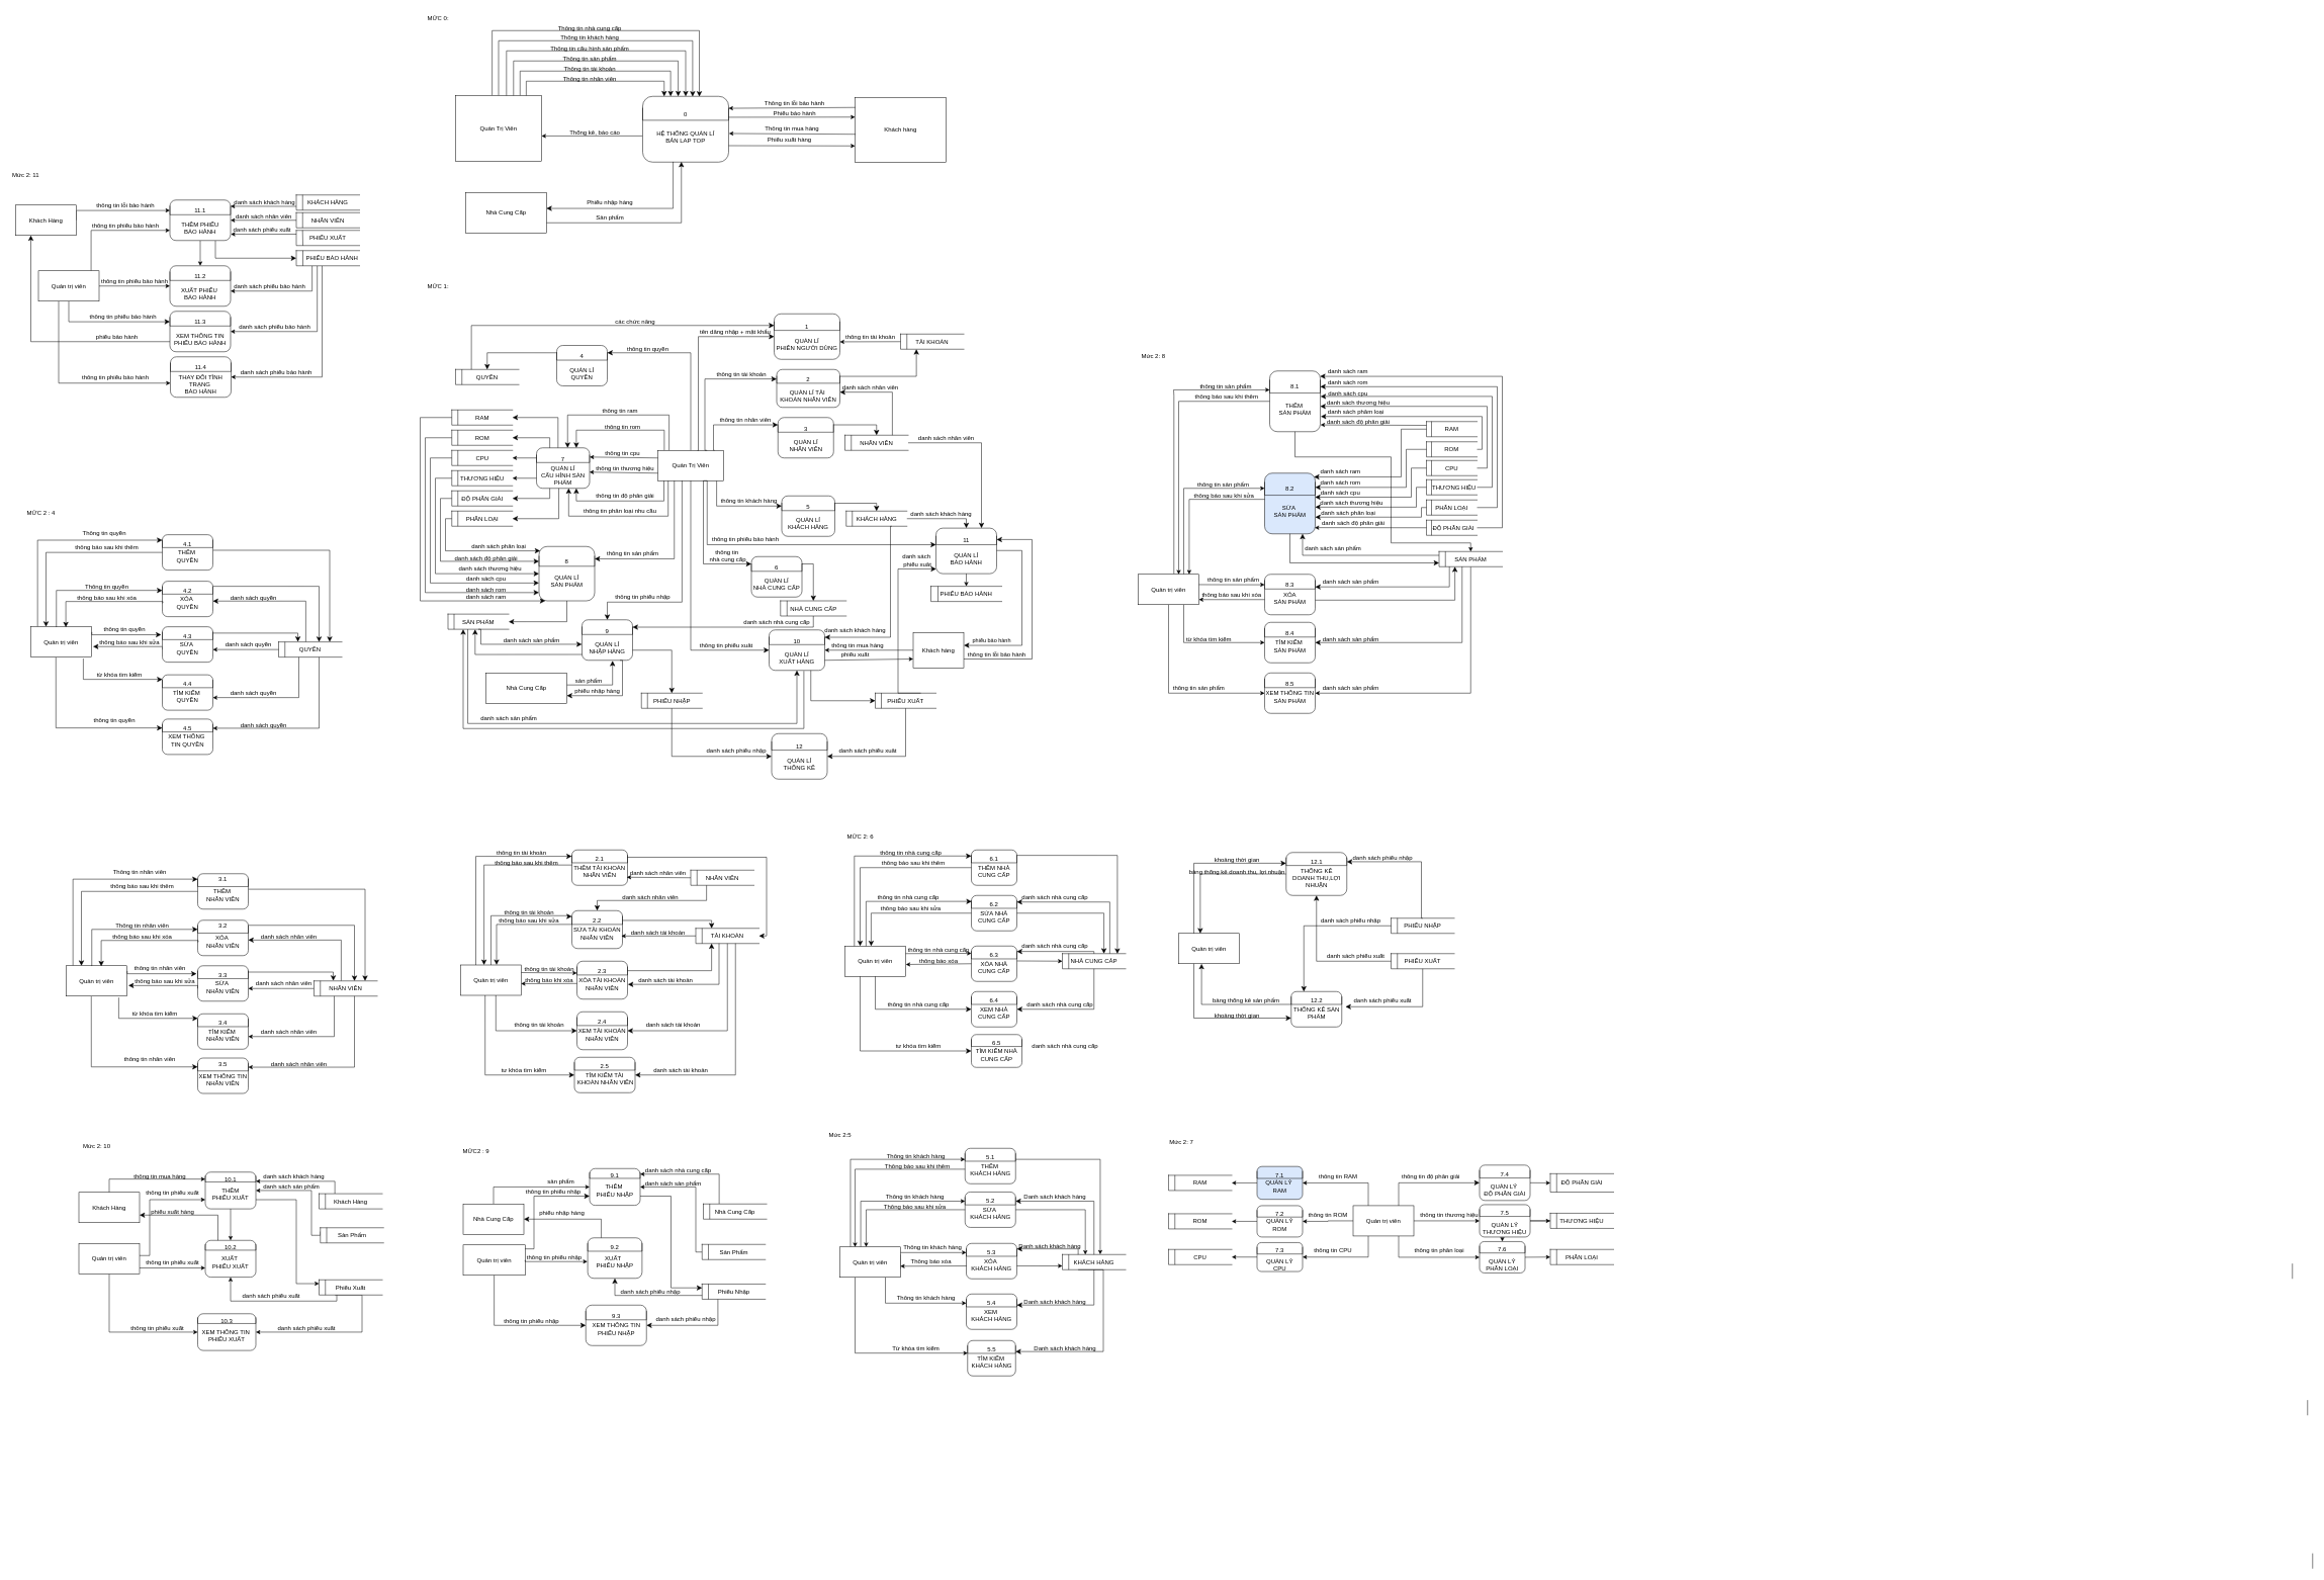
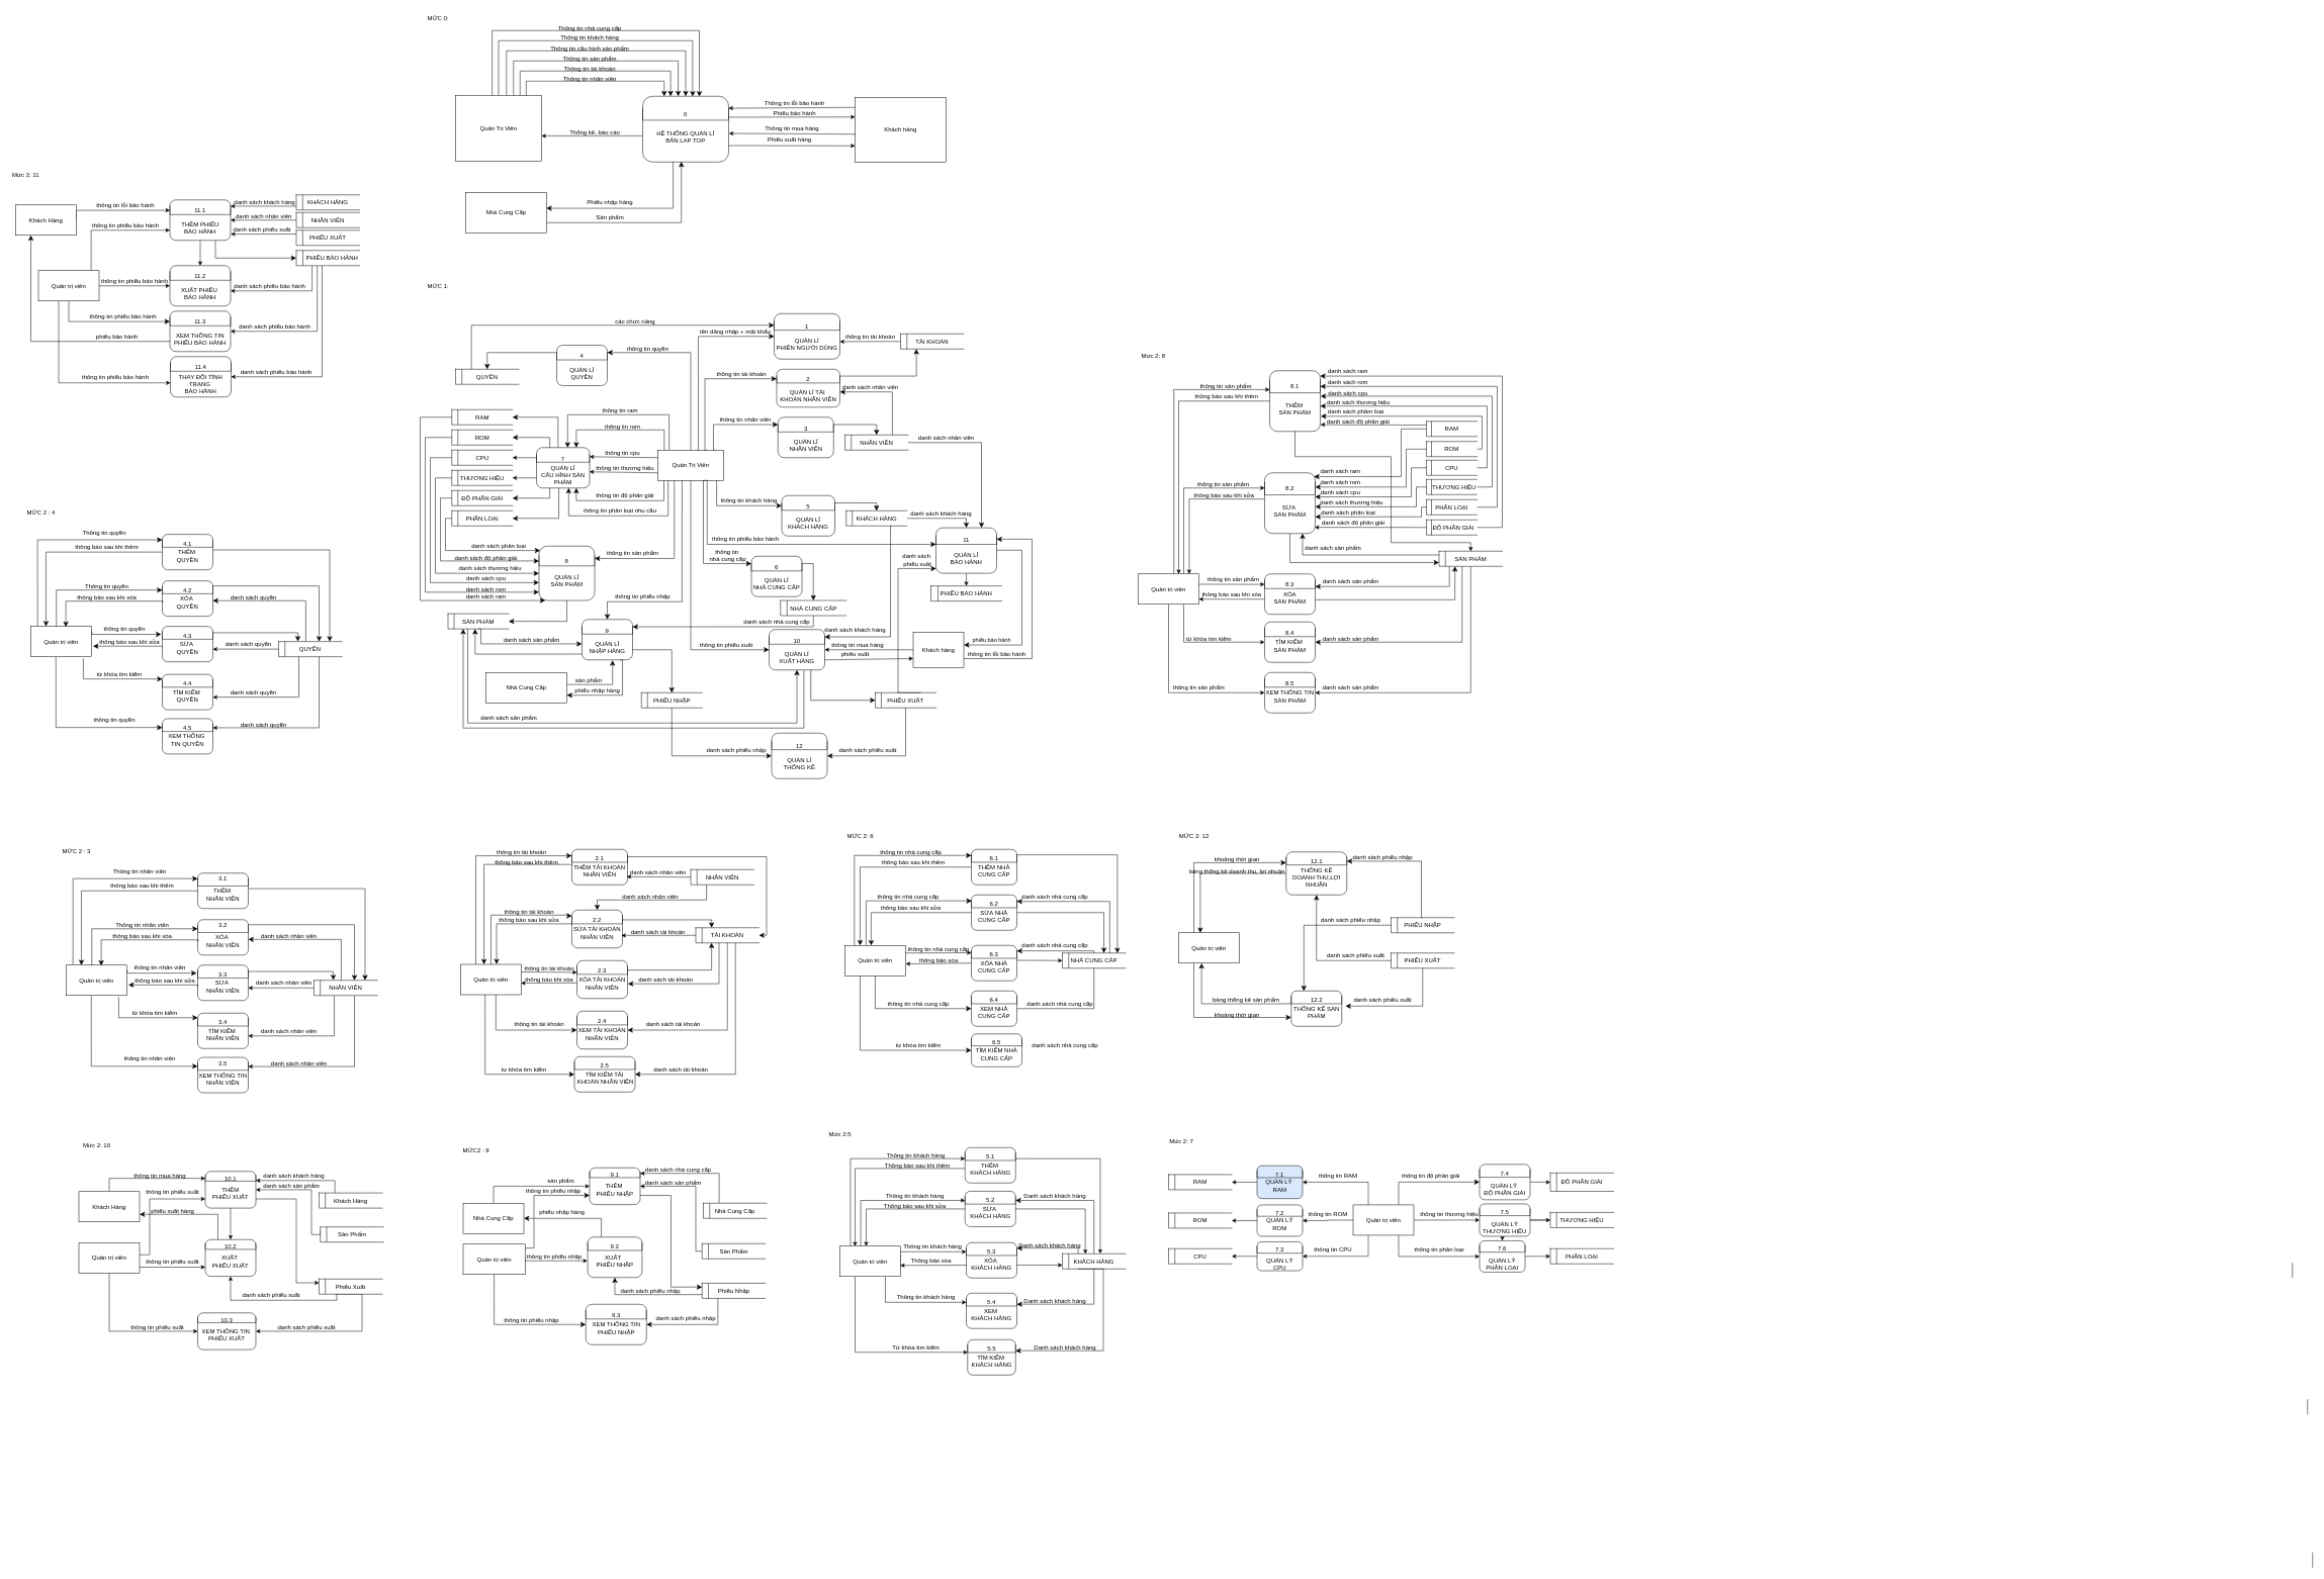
- <mxCell id="598" value="&lt;div&gt;&lt;br&gt;&lt;/div&gt;&lt;div&gt;&lt;br&gt;&lt;/div&gt;&lt;div&gt;SỬA&amp;nbsp;&lt;/div&gt;&lt;div&gt;SẢN PHẨM&lt;/div&gt;" style="rounded=1;whiteSpace=wrap;html=1;movable=0;resizable=0;rotatable=0;deletable=0;editable=0;locked=1;connectable=0;fillColor=#dae8fc;" vertex="1" parent="597"><mxGeometry width="100" height="120" as="geometry" /></mxCell>
+ <mxCell id="598" value="&lt;div&gt;&lt;br&gt;&lt;/div&gt;&lt;div&gt;&lt;br&gt;&lt;/div&gt;&lt;div&gt;SỬA&amp;nbsp;&lt;/div&gt;&lt;div&gt;SẢN PHẨM&lt;/div&gt;" style="rounded=1;whiteSpace=wrap;html=1;movable=0;resizable=0;rotatable=0;deletable=0;editable=0;locked=1;connectable=0;" vertex="1" parent="597"><mxGeometry width="100" height="120" as="geometry" /></mxCell>
+ <mxCell id="298" value="MỨC 2: 12" style="text;html=1;align=center;verticalAlign=middle;resizable=0;points=[];autosize=1;strokeColor=none;fillColor=none;" vertex="1" parent="1"><mxGeometry x="2320" y="1638" width="80" height="30" as="geometry" /></mxCell>
+ <mxCell id="483" value="MỨC 2 : 3" style="text;html=1;align=center;verticalAlign=middle;resizable=0;points=[];autosize=1;strokeColor=none;fillColor=none;movable=0;rotatable=0;deletable=0;editable=0;locked=1;connectable=0;" vertex="1" parent="1"><mxGeometry x="110" y="1669" width="80" height="30" as="geometry" /></mxCell>
- <mxCell id="295" value="" style="edgeStyle=segmentEdgeStyle;endArrow=classic;html=1;curved=0;rounded=0;endSize=8;startSize=8;exitX=0.5;exitY=1;exitDx=0;exitDy=0;entryX=1;entryY=0.5;entryDx=0;entryDy=0;movable=0;resizable=0;rotatable=0;deletable=0;editable=0;locked=1;connectable=0;" edge="1" parent="1" source="270" target="262"><mxGeometry width="50" height="50" relative="1" as="geometry"><mxPoint x="2250" y="2030" as="sourcePoint" /><mxPoint x="2300" y="1980" as="targetPoint" /><Array as="points"><mxPoint x="2162" y="1995" /></Array></mxGeometry></mxCell>
+ <mxCell id="295" value="" style="edgeStyle=segmentEdgeStyle;endArrow=none;html=1;curved=0;rounded=0;endSize=8;startSize=8;exitX=0.5;exitY=1;exitDx=0;exitDy=0;entryX=1;entryY=0.5;entryDx=0;entryDy=0;movable=0;resizable=0;rotatable=0;deletable=0;editable=0;locked=1;connectable=0;" edge="1" parent="1" source="270" target="262"><mxGeometry width="50" height="50" relative="1" as="geometry"><mxPoint x="2250" y="2030" as="sourcePoint" /><mxPoint x="2300" y="1980" as="targetPoint" /><Array as="points"><mxPoint x="2162" y="1995" /></Array></mxGeometry></mxCell>
